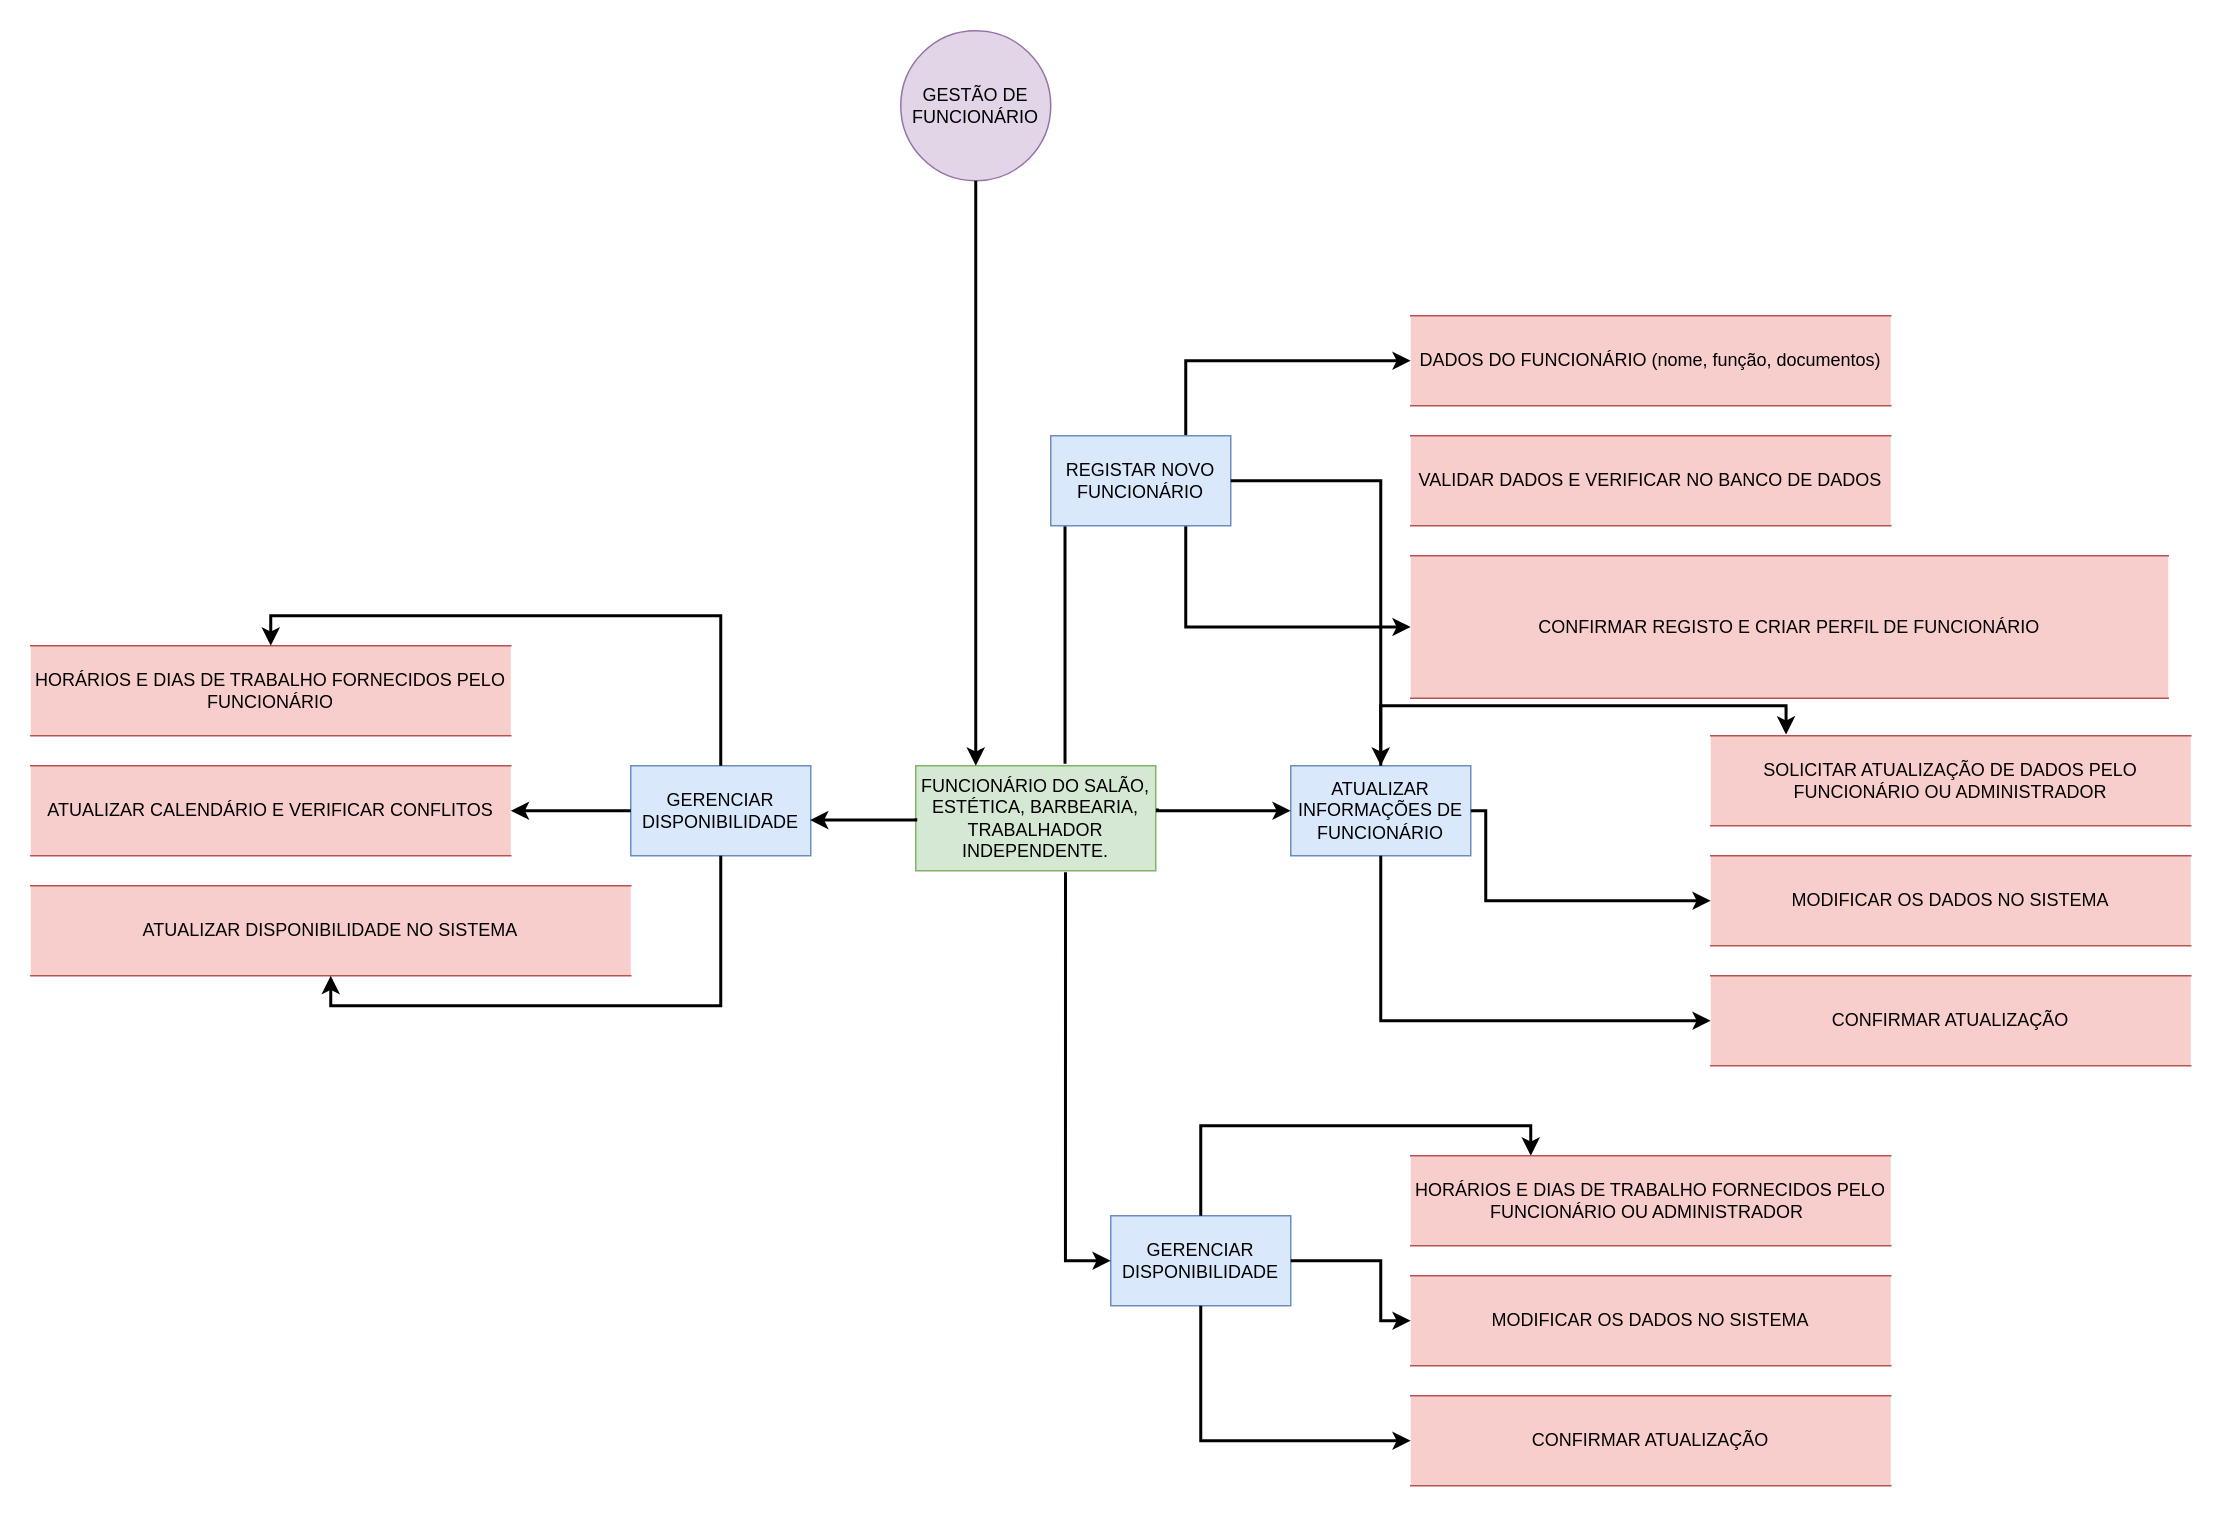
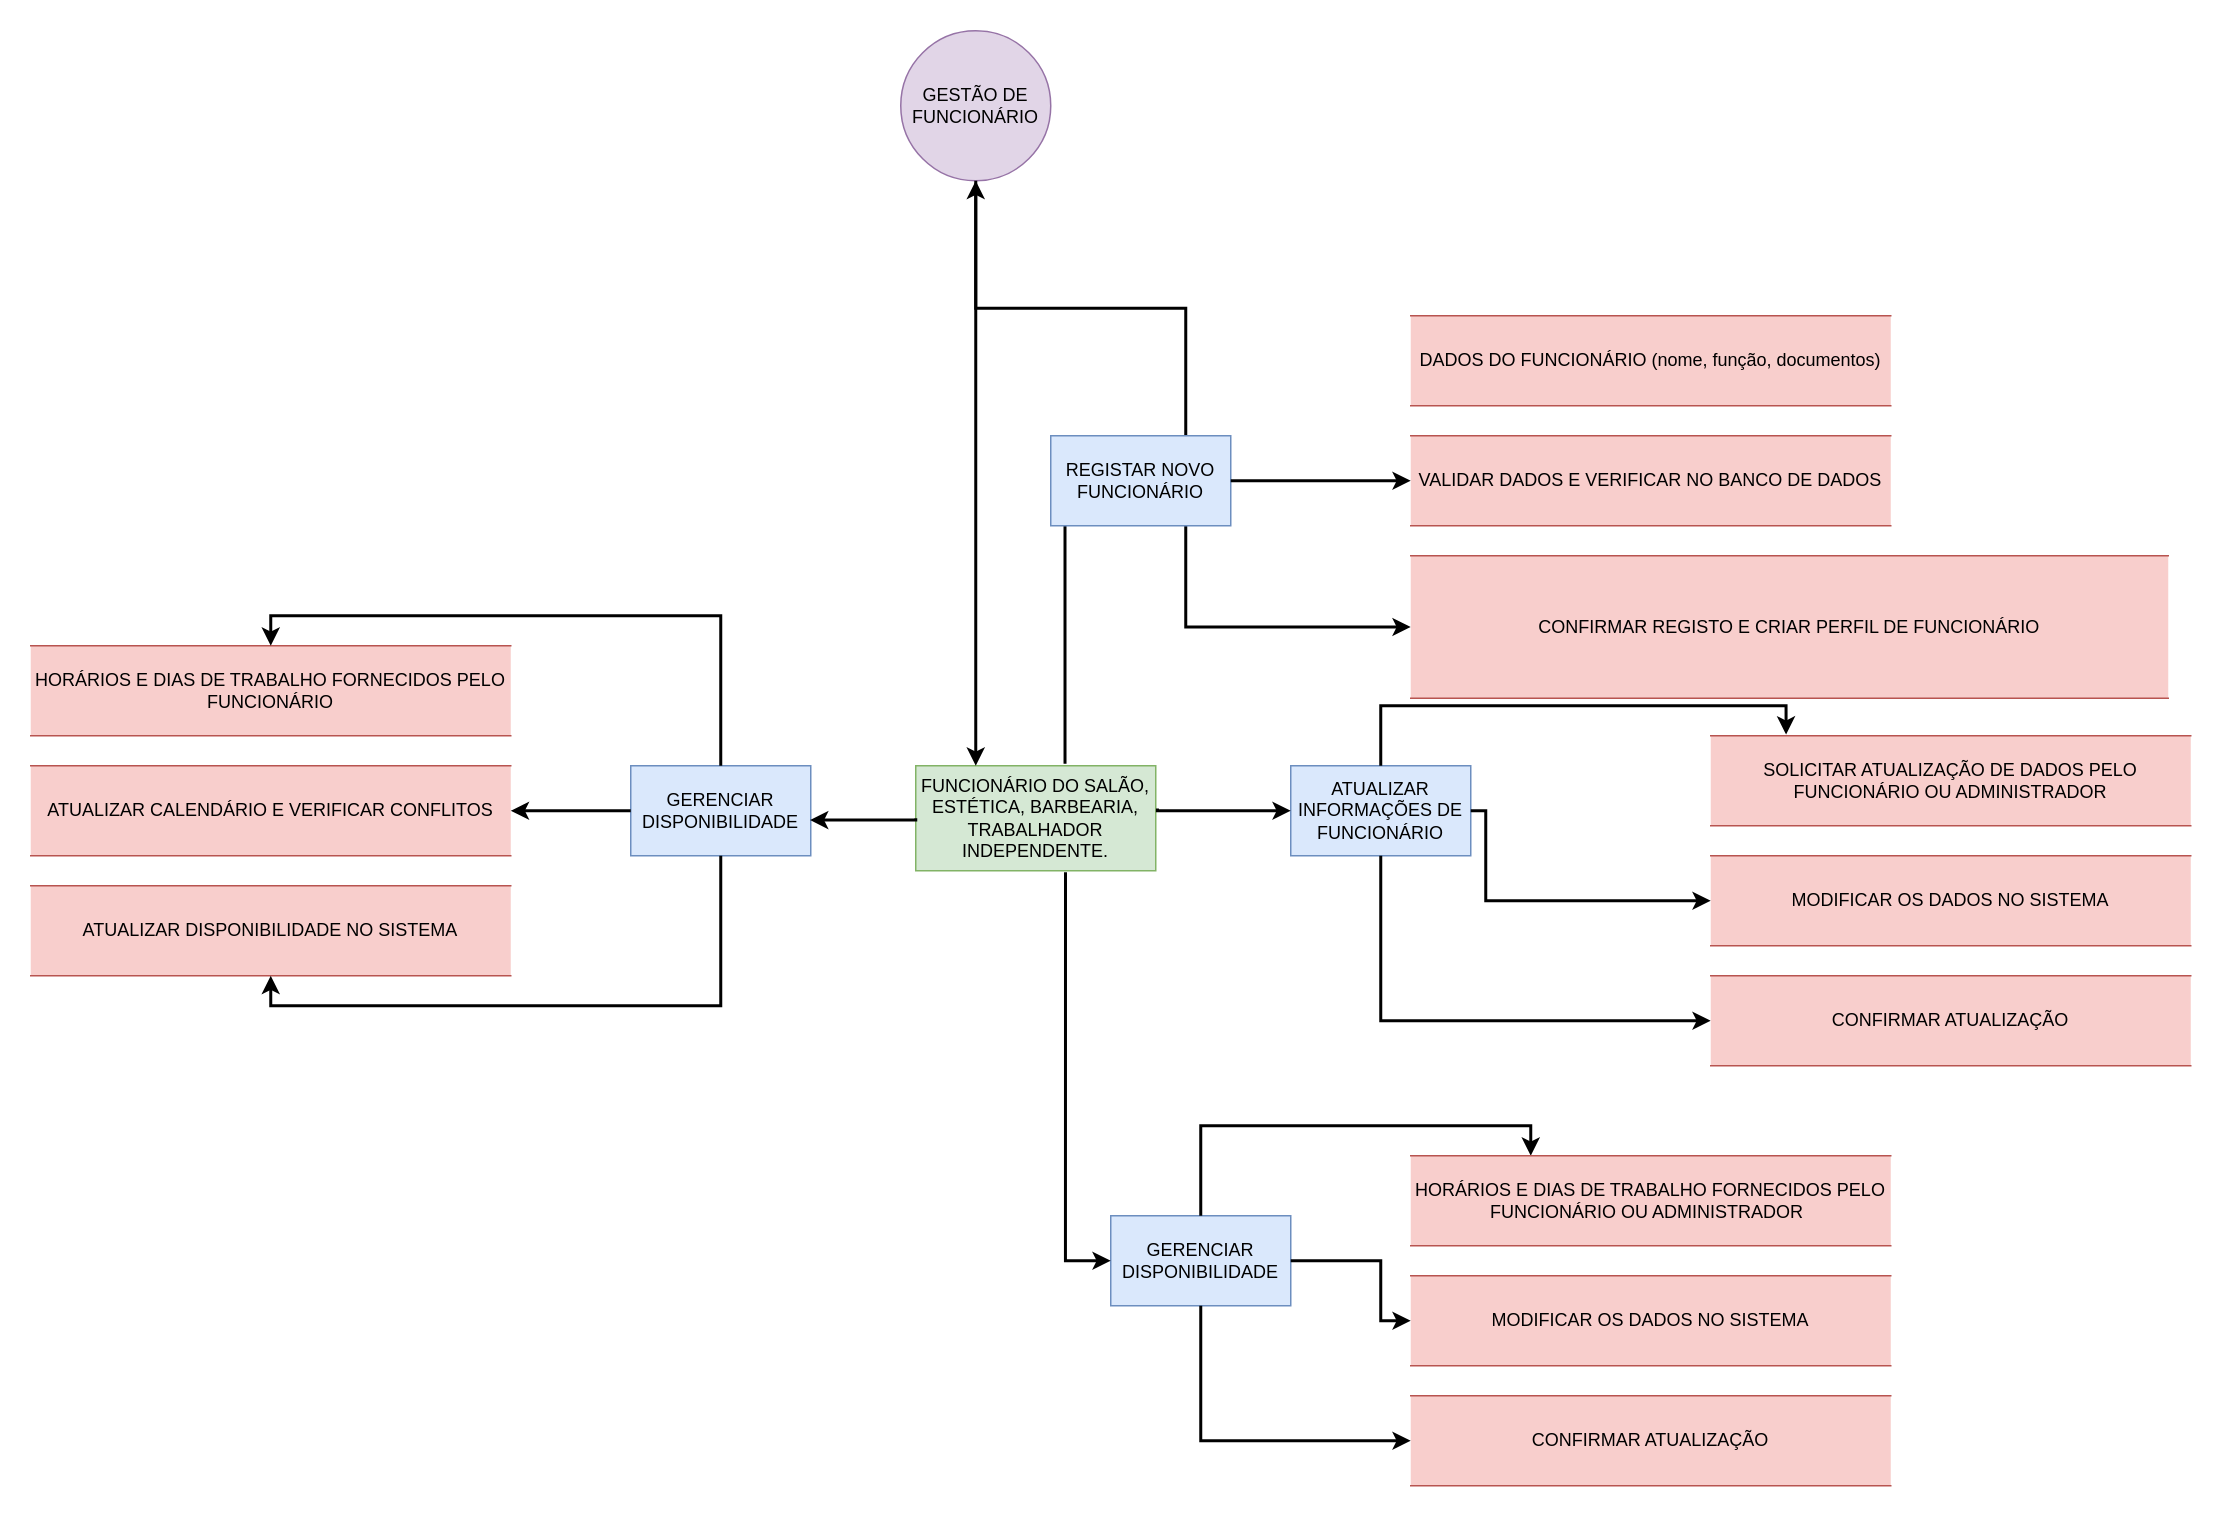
- <mxCell id="4" style="edgeStyle=orthogonalEdgeStyle;rounded=0;orthogonalLoop=1;jettySize=auto;html=1;entryX=0;entryY=0.5;entryDx=0;entryDy=0;strokeWidth=2;exitX=0.75;exitY=0;exitDx=0;exitDy=0;" parent="1" source="15" target="8" edge="1"><mxGeometry relative="1" as="geometry"><mxPoint x="848.284" y="230.004" as="sourcePoint" /><mxPoint x="900" y="301.72" as="targetPoint" /></mxGeometry></mxCell>
+ <mxCell id="4" style="edgeStyle=orthogonalEdgeStyle;rounded=0;orthogonalLoop=1;jettySize=auto;html=1;strokeWidth=2;exitX=0.75;exitY=0;exitDx=0;exitDy=0;" parent="1" source="15" target="12" edge="1"><mxGeometry relative="1" as="geometry"><mxPoint x="848.284" y="230.004" as="sourcePoint" /><mxPoint x="900" y="301.72" as="targetPoint" /></mxGeometry></mxCell>
- <mxCell id="32" style="edgeStyle=orthogonalEdgeStyle;rounded=0;orthogonalLoop=1;jettySize=auto;html=1;strokeWidth=2;exitX=1;exitY=0.5;exitDx=0;exitDy=0;" edge="1" parent="1" source="15" target="3"><mxGeometry relative="1" as="geometry"><mxPoint x="840" y="300" as="sourcePoint" /><mxPoint x="950" y="250" as="targetPoint" /></mxGeometry></mxCell>
+ <mxCell id="32" style="edgeStyle=orthogonalEdgeStyle;rounded=0;orthogonalLoop=1;jettySize=auto;html=1;entryX=0;entryY=0.5;entryDx=0;entryDy=0;strokeWidth=2;exitX=1;exitY=0.5;exitDx=0;exitDy=0;" edge="1" parent="1" source="15" target="9"><mxGeometry relative="1" as="geometry"><mxPoint x="840" y="300" as="sourcePoint" /><mxPoint x="950" y="250" as="targetPoint" /></mxGeometry></mxCell>
- <mxCell id="31" value="ATUALIZAR DISPONIBILIDADE NO SISTEMA" style="shape=partialRectangle;whiteSpace=wrap;html=1;left=0;right=0;fillColor=#f8cecc;strokeColor=#b85450;" vertex="1" parent="1"><mxGeometry x="20" y="590" width="400" height="60" as="geometry" /></mxCell>
+ <mxCell id="31" value="ATUALIZAR DISPONIBILIDADE NO SISTEMA" style="shape=partialRectangle;whiteSpace=wrap;html=1;left=0;right=0;fillColor=#f8cecc;strokeColor=#b85450;" vertex="1" parent="1"><mxGeometry x="20" y="590" width="320" height="60" as="geometry" /></mxCell>
